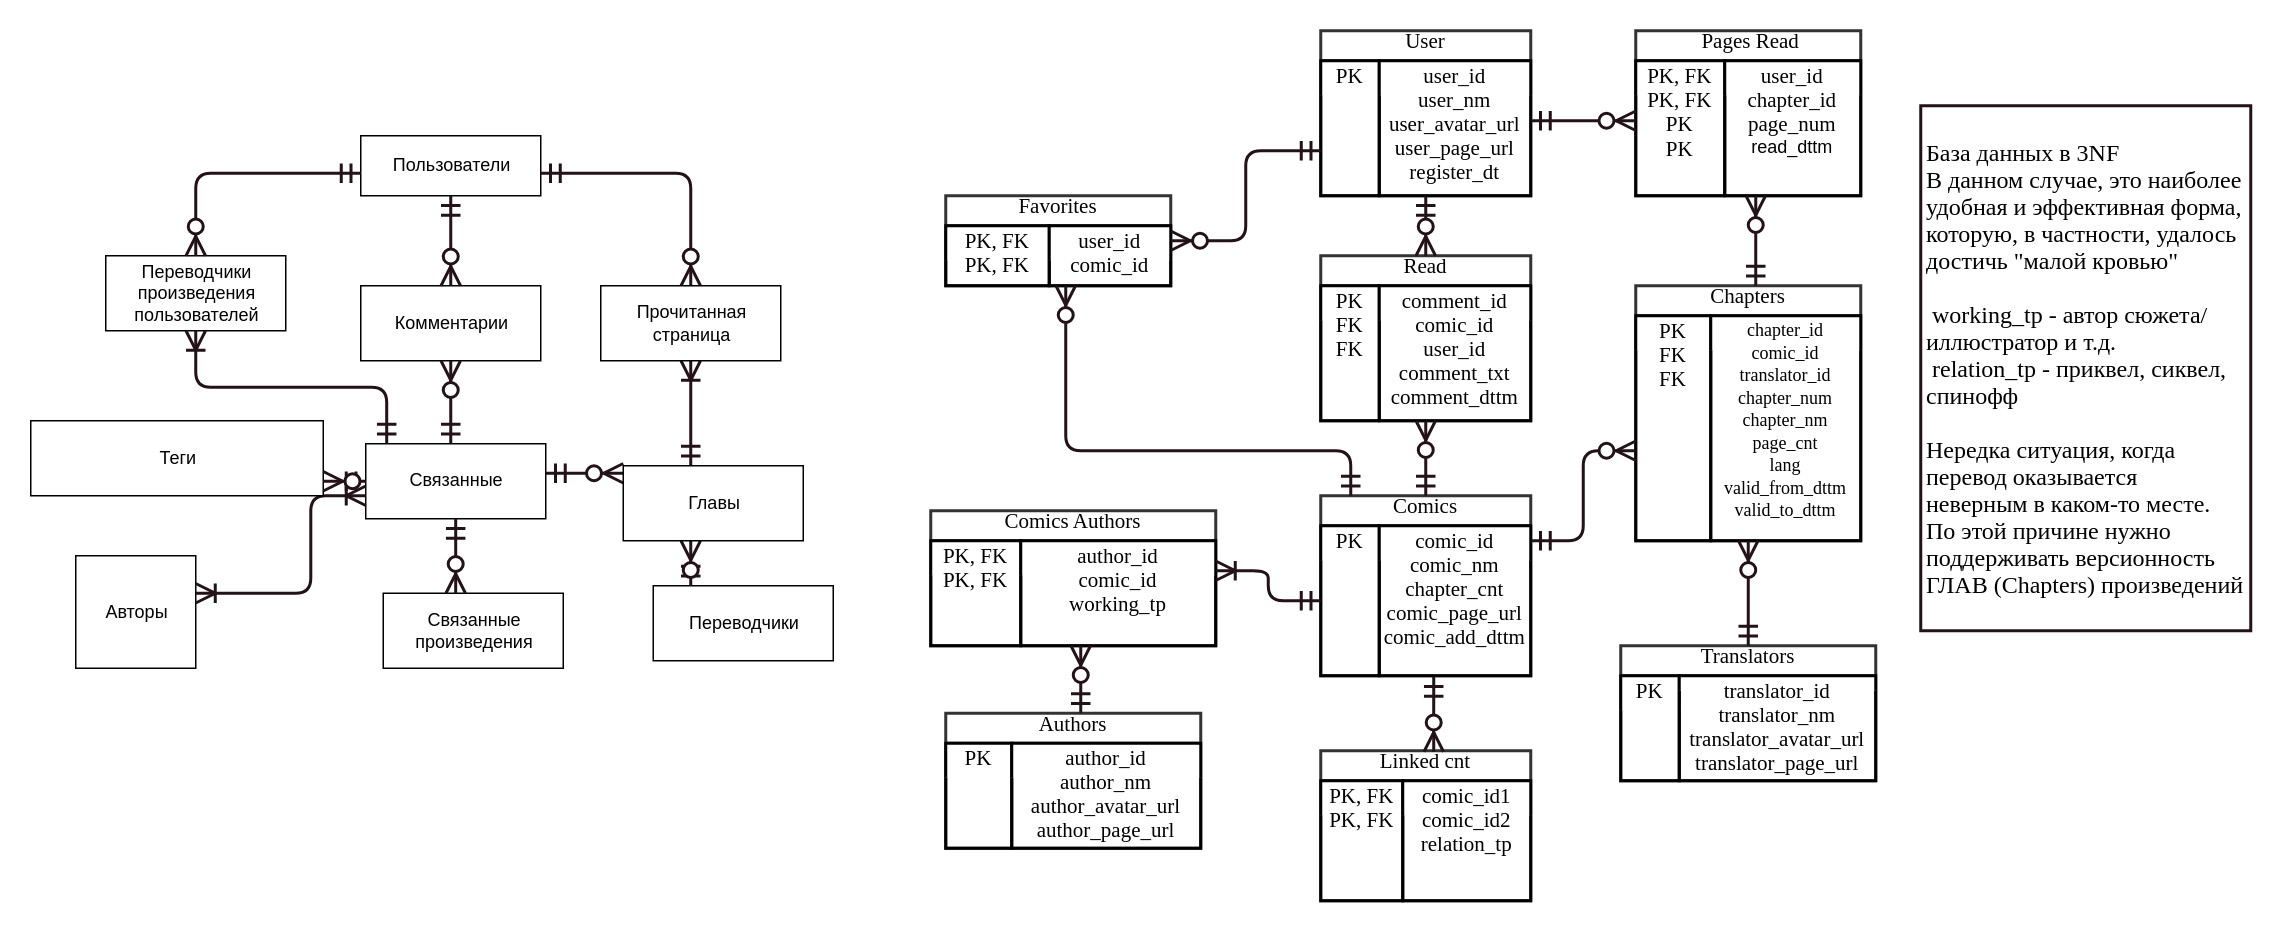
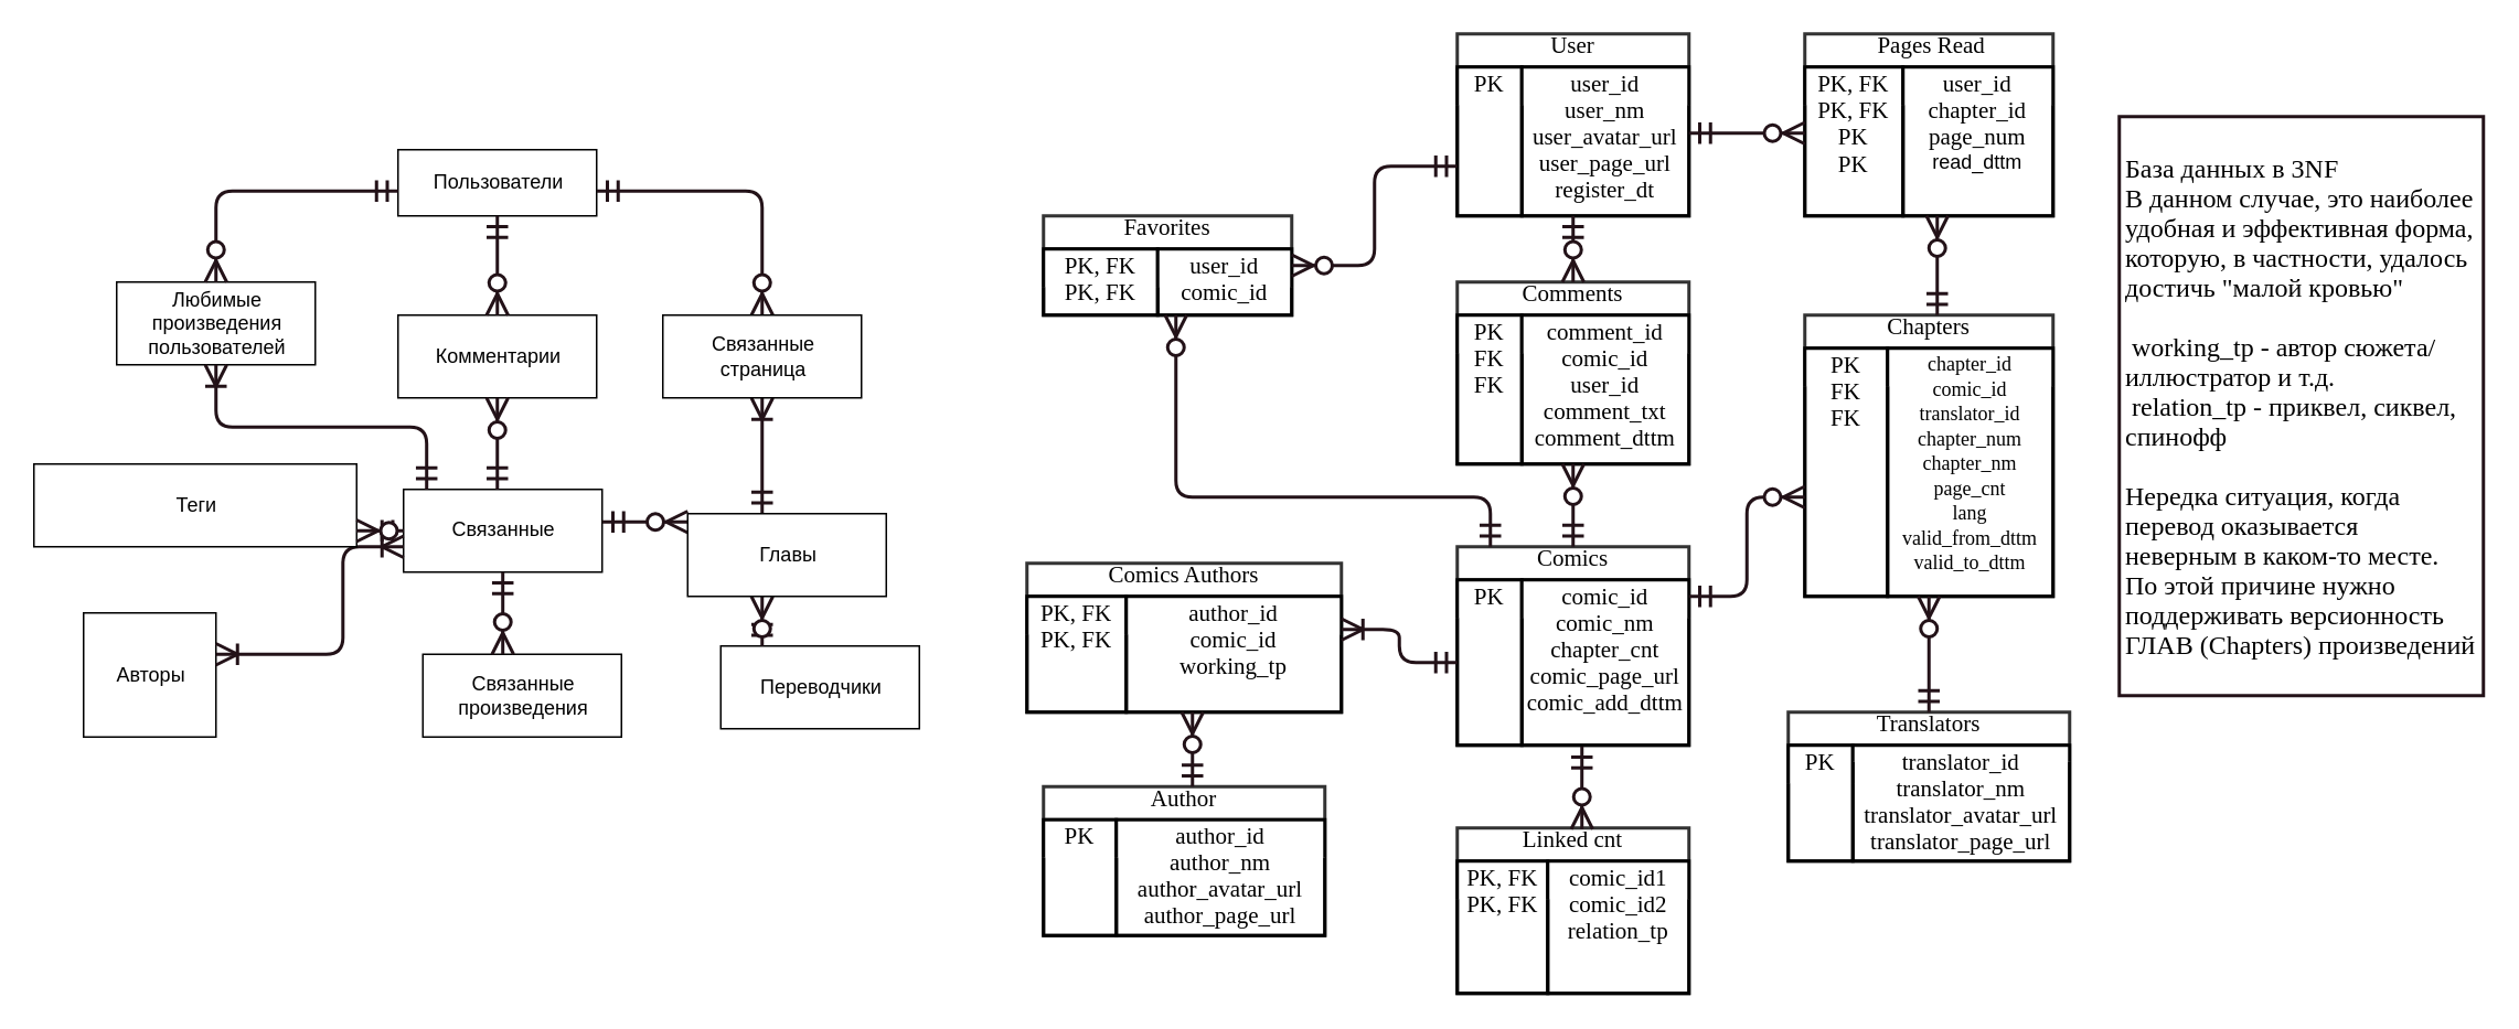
- <mxCell id="24" value="&lt;div style='width: 137.0px;height:auto;word-break: break-word;'&gt;&lt;div align=&quot;center&quot;&gt;&lt;span style=&quot;font-size:14px;font-family:Times; line-height: normal;&quot;&gt;Read&lt;/span&gt;&lt;/div&gt;&lt;/div&gt;" style="swimlane;collapsible=0;fontStyle=0;childLayout=stackLayout;resizeParent=1;resizeParentMax=0;strokeWidth=2;shadow=0;fillColor=#ffffff;strokeColor=#333333;startSize=20.0;whiteSpace=wrap;html=1;nl2Br=0;verticalAlign=middle;align=center;spacingLeft=0.0;spacingRight=0;spacingTop=-4.0;spacingBottom=3;whiteSpace=wrap;gliffyId=116;" parent="1" vertex="1"><mxGeometry x="880" y="170" width="140" height="110" as="geometry" /></mxCell>
+ <mxCell id="24" value="&lt;div style='width: 137.0px;height:auto;word-break: break-word;'&gt;&lt;div align=&quot;center&quot;&gt;&lt;span style=&quot;font-size:14px;font-family:Times; line-height: normal;&quot;&gt;Comments&lt;/span&gt;&lt;/div&gt;&lt;/div&gt;" style="swimlane;collapsible=0;fontStyle=0;childLayout=stackLayout;resizeParent=1;resizeParentMax=0;strokeWidth=2;shadow=0;fillColor=#ffffff;strokeColor=#333333;startSize=20.0;whiteSpace=wrap;html=1;nl2Br=0;verticalAlign=middle;align=center;spacingLeft=0.0;spacingRight=0;spacingTop=-4.0;spacingBottom=3;whiteSpace=wrap;gliffyId=116;" parent="1" vertex="1"><mxGeometry x="880" y="170" width="140" height="110" as="geometry" /></mxCell>
- <mxCell id="6" value="&lt;div style='width: 113.0px;height:auto;word-break: break-word;'&gt;&lt;div align=&quot;center&quot;&gt;&lt;span style=&quot;font-size:12px;font-family:Arial;text-decoration:none; line-height: normal;&quot;&gt;Переводчики произведения пользователей&lt;/span&gt;&lt;/div&gt;&lt;/div&gt;" style="shape=rect;shadow=0;strokeWidth=1;fillColor=#FFFFFF;strokeColor=#000000;opacity=100.0;html=1;nl2Br=0;verticalAlign=middle;align=center;spacingLeft=2.0;spacingRight=0;whiteSpace=wrap;gliffyId=15;" parent="1" vertex="1"><mxGeometry x="70" y="170" width="120" height="50" as="geometry" /></mxCell>
+ <mxCell id="6" value="&lt;div style='width: 113.0px;height:auto;word-break: break-word;'&gt;&lt;div align=&quot;center&quot;&gt;&lt;span style=&quot;font-size:12px;font-family:Arial;text-decoration:none; line-height: normal;&quot;&gt;Любимые произведения пользователей&lt;/span&gt;&lt;/div&gt;&lt;/div&gt;" style="shape=rect;shadow=0;strokeWidth=1;fillColor=#FFFFFF;strokeColor=#000000;opacity=100.0;html=1;nl2Br=0;verticalAlign=middle;align=center;spacingLeft=2.0;spacingRight=0;whiteSpace=wrap;gliffyId=15;" parent="1" vertex="1"><mxGeometry x="70" y="170" width="120" height="50" as="geometry" /></mxCell>
- <mxCell id="44" value="&lt;div style='width: 113.0px;height:auto;word-break: break-word;'&gt;&lt;div align=&quot;center&quot;&gt;&lt;span style=&quot;font-size:12px;font-family:Arial;text-decoration:none; line-height: normal;&quot;&gt;Прочитанная страница&lt;/span&gt;&lt;/div&gt;&lt;/div&gt;" style="shape=rect;shadow=0;strokeWidth=1;fillColor=#FFFFFF;strokeColor=#000000;opacity=100.0;html=1;nl2Br=0;verticalAlign=middle;align=center;spacingLeft=2.0;spacingRight=0;whiteSpace=wrap;gliffyId=192;" parent="1" vertex="1"><mxGeometry x="400" y="190" width="120" height="50" as="geometry" /></mxCell>
+ <mxCell id="44" value="&lt;div style='width: 113.0px;height:auto;word-break: break-word;'&gt;&lt;div align=&quot;center&quot;&gt;&lt;span style=&quot;font-size:12px;font-family:Arial;text-decoration:none; line-height: normal;&quot;&gt;Связанные страница&lt;/span&gt;&lt;/div&gt;&lt;/div&gt;" style="shape=rect;shadow=0;strokeWidth=1;fillColor=#FFFFFF;strokeColor=#000000;opacity=100.0;html=1;nl2Br=0;verticalAlign=middle;align=center;spacingLeft=2.0;spacingRight=0;whiteSpace=wrap;gliffyId=192;" parent="1" vertex="1"><mxGeometry x="400" y="190" width="120" height="50" as="geometry" /></mxCell>
- <mxCell id="38" value="&lt;div style='width: 167.0px;height:auto;word-break: break-word;'&gt;&lt;div align=&quot;center&quot;&gt;&lt;span style=&quot;font-size:14px;font-family:Times; line-height: normal;&quot;&gt;Authors&lt;/span&gt;&lt;/div&gt;&lt;/div&gt;" style="swimlane;collapsible=0;fontStyle=0;childLayout=stackLayout;resizeParent=1;resizeParentMax=0;strokeWidth=2;shadow=0;fillColor=#ffffff;strokeColor=#333333;startSize=20.0;whiteSpace=wrap;html=1;nl2Br=0;verticalAlign=middle;align=center;spacingLeft=0.0;spacingRight=0;spacingTop=-4.0;spacingBottom=3;whiteSpace=wrap;gliffyId=144;" parent="1" vertex="1"><mxGeometry x="630" y="475" width="170" height="90" as="geometry" /></mxCell>
+ <mxCell id="38" value="&lt;div style='width: 167.0px;height:auto;word-break: break-word;'&gt;&lt;div align=&quot;center&quot;&gt;&lt;span style=&quot;font-size:14px;font-family:Times; line-height: normal;&quot;&gt;Author&lt;/span&gt;&lt;/div&gt;&lt;/div&gt;" style="swimlane;collapsible=0;fontStyle=0;childLayout=stackLayout;resizeParent=1;resizeParentMax=0;strokeWidth=2;shadow=0;fillColor=#ffffff;strokeColor=#333333;startSize=20.0;whiteSpace=wrap;html=1;nl2Br=0;verticalAlign=middle;align=center;spacingLeft=0.0;spacingRight=0;spacingTop=-4.0;spacingBottom=3;whiteSpace=wrap;gliffyId=144;" parent="1" vertex="1"><mxGeometry x="630" y="475" width="170" height="90" as="geometry" /></mxCell>
